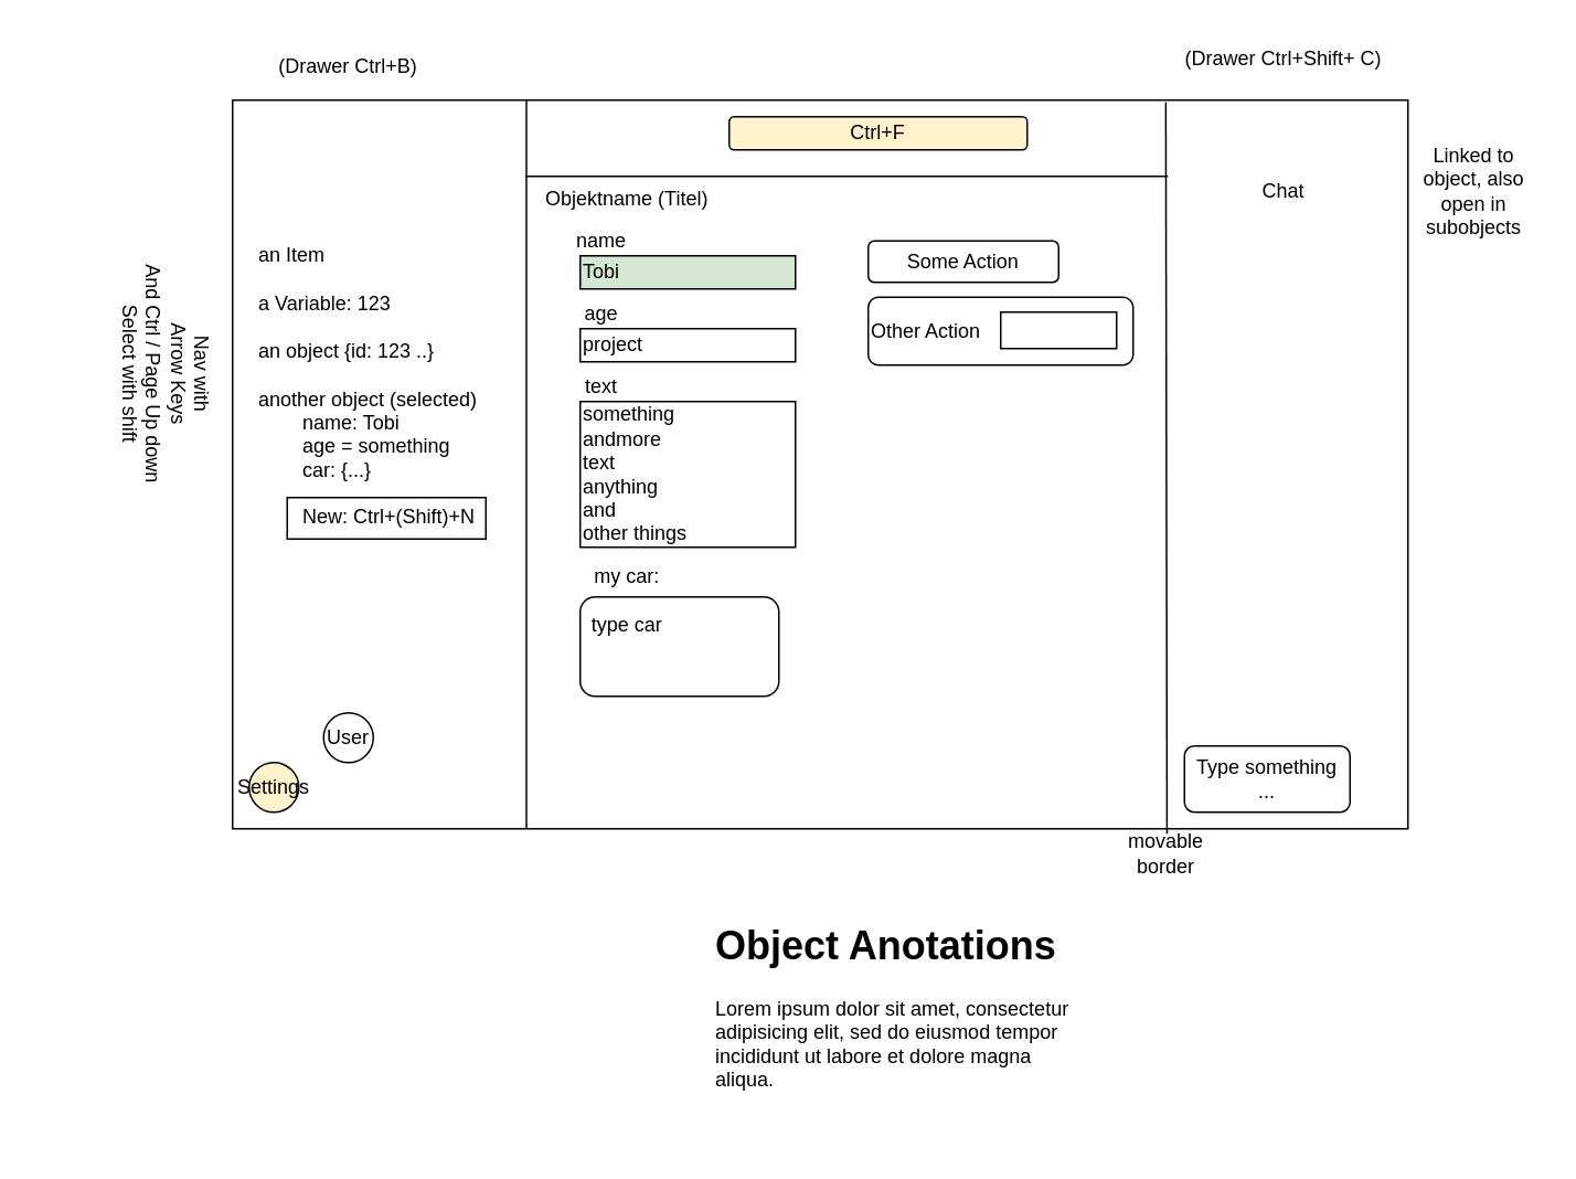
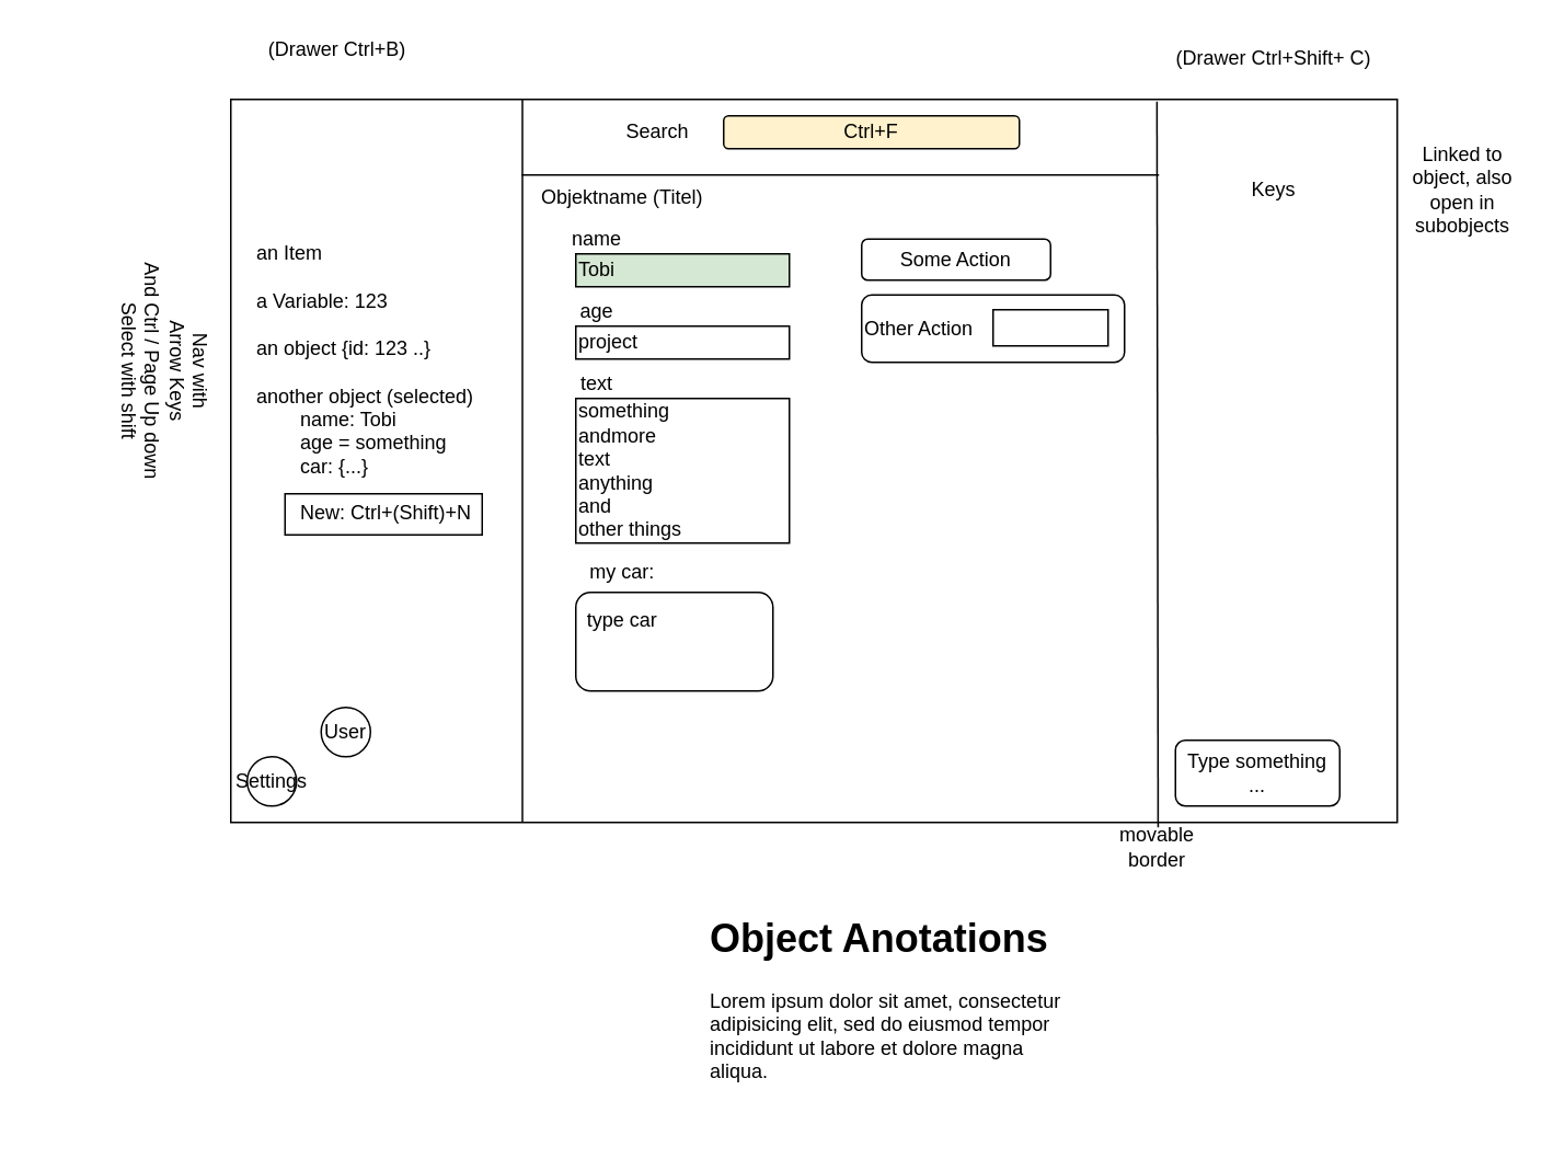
- <mxCell id="5" value="(Drawer Ctrl+B)" style="text;html=1;align=center;verticalAlign=middle;whiteSpace=wrap;rounded=0;" vertex="1" parent="1"><mxGeometry x="160" y="25" width="100" height="30" as="geometry" /></mxCell>
+ <mxCell id="5" value="(Drawer Ctrl+B)" style="text;html=1;align=center;verticalAlign=middle;whiteSpace=wrap;rounded=0;" vertex="1" parent="1"><mxGeometry x="155" y="15" width="100" height="30" as="geometry" /></mxCell>
+ <mxCell id="30" value="Search" style="text;html=1;align=center;verticalAlign=middle;whiteSpace=wrap;rounded=0;" vertex="1" parent="1"><mxGeometry x="370" y="65" width="60" height="30" as="geometry" /></mxCell>
- <mxCell id="21" value="Chat" style="text;html=1;align=center;verticalAlign=middle;whiteSpace=wrap;rounded=0;" vertex="1" parent="1"><mxGeometry x="745" y="100" width="60" height="30" as="geometry" /></mxCell>
+ <mxCell id="21" value="Keys" style="text;html=1;align=center;verticalAlign=middle;whiteSpace=wrap;rounded=0;" vertex="1" parent="1"><mxGeometry x="745" y="100" width="60" height="30" as="geometry" /></mxCell>
- <mxCell id="26" value="Settings" style="ellipse;whiteSpace=wrap;html=1;aspect=fixed;fillColor=#fff2cc;" vertex="1" parent="1"><mxGeometry x="150" y="460" width="30" height="30" as="geometry" /></mxCell>
+ <mxCell id="26" value="Settings" style="ellipse;whiteSpace=wrap;html=1;aspect=fixed;" vertex="1" parent="1"><mxGeometry x="150" y="460" width="30" height="30" as="geometry" /></mxCell>
